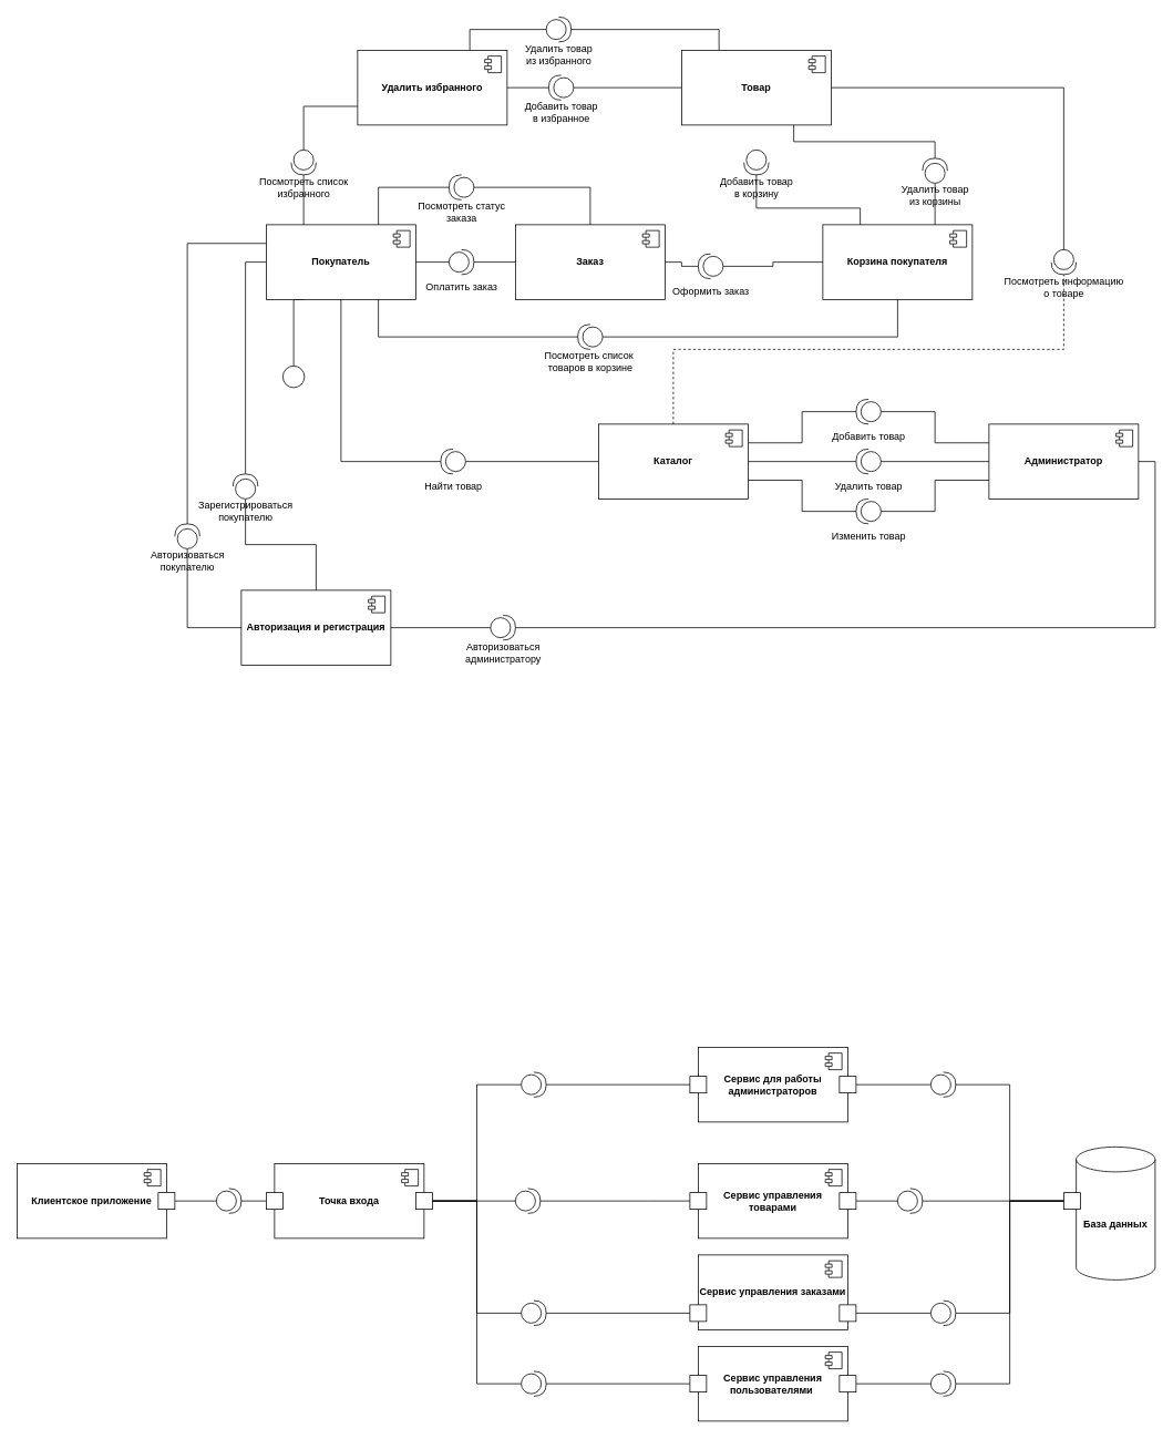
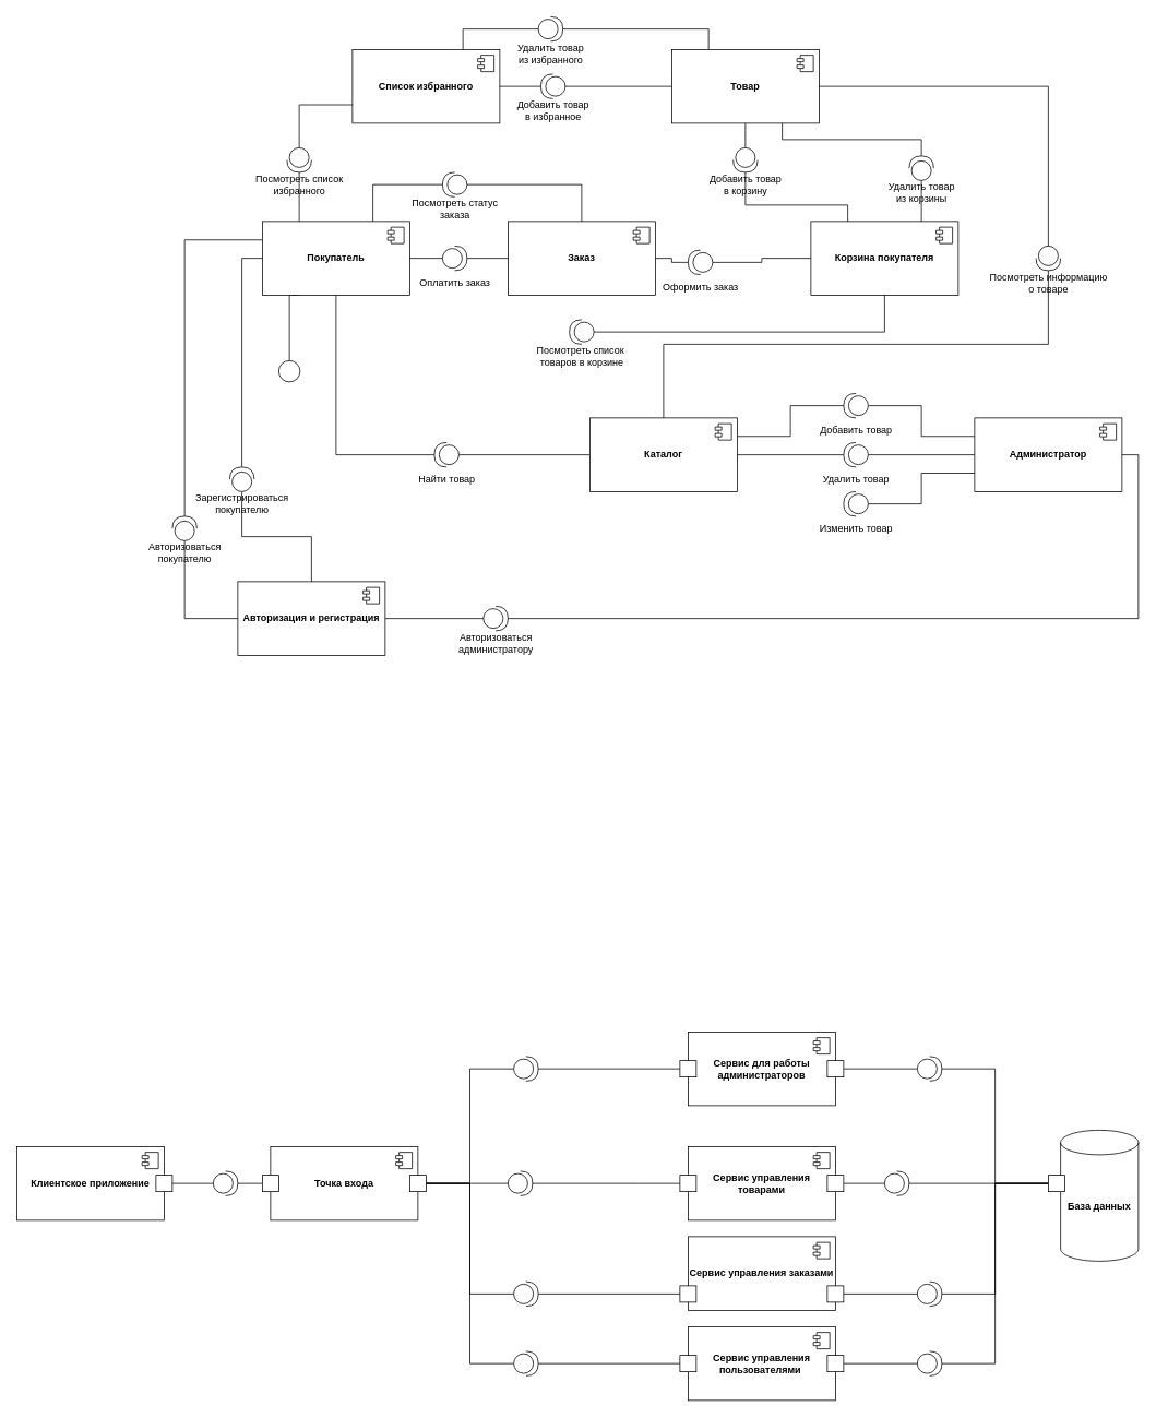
- <mxCell id="4" value="&lt;div&gt;&lt;b style=&quot;background-color: transparent; color: light-dark(rgb(0, 0, 0), rgb(255, 255, 255));&quot;&gt;Удалить избранного&lt;/b&gt;&lt;/div&gt;" style="html=1;dropTarget=0;whiteSpace=wrap;" parent="1" vertex="1"><mxGeometry x="430" y="60" width="180" height="90" as="geometry" /></mxCell>
+ <mxCell id="4" value="&lt;div&gt;&lt;b style=&quot;background-color: transparent; color: light-dark(rgb(0, 0, 0), rgb(255, 255, 255));&quot;&gt;Список избранного&lt;/b&gt;&lt;/div&gt;" style="html=1;dropTarget=0;whiteSpace=wrap;" parent="1" vertex="1"><mxGeometry x="430" y="60" width="180" height="90" as="geometry" /></mxCell>
+ <mxCell id="16" style="edgeStyle=orthogonalEdgeStyle;rounded=0;orthogonalLoop=1;jettySize=auto;html=1;exitX=0.5;exitY=1;exitDx=0;exitDy=0;entryX=0;entryY=0.5;entryDx=0;entryDy=0;entryPerimeter=0;endArrow=none;startFill=0;" parent="1" source="6" target="15" edge="1"><mxGeometry relative="1" as="geometry" /></mxCell>
- <mxCell id="56" style="edgeStyle=orthogonalEdgeStyle;rounded=0;orthogonalLoop=1;jettySize=auto;html=1;exitX=1;exitY=0.5;exitDx=0;exitDy=0;exitPerimeter=0;entryX=0.75;entryY=1;entryDx=0;entryDy=0;endArrow=none;startFill=0;" parent="1" source="58" target="9" edge="1"><mxGeometry relative="1" as="geometry" /></mxCell>
- <mxCell id="61" style="edgeStyle=orthogonalEdgeStyle;rounded=0;orthogonalLoop=1;jettySize=auto;html=1;exitX=0.5;exitY=0;exitDx=0;exitDy=0;entryX=1;entryY=0.5;entryDx=0;entryDy=0;entryPerimeter=0;endArrow=none;startFill=0;dashed=1;" parent="1" source="31" target="59" edge="1"><mxGeometry relative="1" as="geometry" /></mxCell>
+ <mxCell id="61" style="edgeStyle=orthogonalEdgeStyle;rounded=0;orthogonalLoop=1;jettySize=auto;html=1;exitX=0.5;exitY=0;exitDx=0;exitDy=0;entryX=1;entryY=0.5;entryDx=0;entryDy=0;entryPerimeter=0;endArrow=none;startFill=0;" parent="1" source="31" target="59" edge="1"><mxGeometry relative="1" as="geometry" /></mxCell>
- <mxCell id="44" style="edgeStyle=orthogonalEdgeStyle;rounded=0;orthogonalLoop=1;jettySize=auto;html=1;exitX=1;exitY=0.75;exitDx=0;exitDy=0;entryX=1;entryY=0.5;entryDx=0;entryDy=0;entryPerimeter=0;endArrow=none;startFill=0;" parent="1" source="31" target="34" edge="1"><mxGeometry relative="1" as="geometry" /></mxCell>
